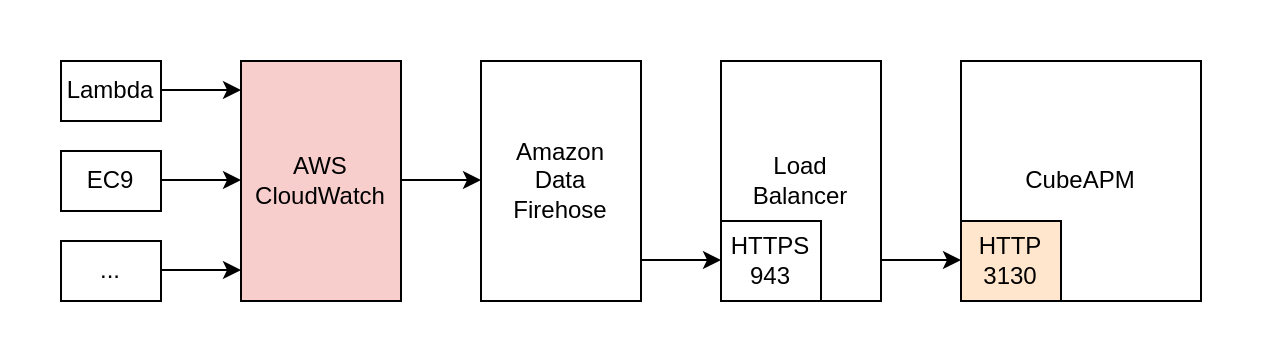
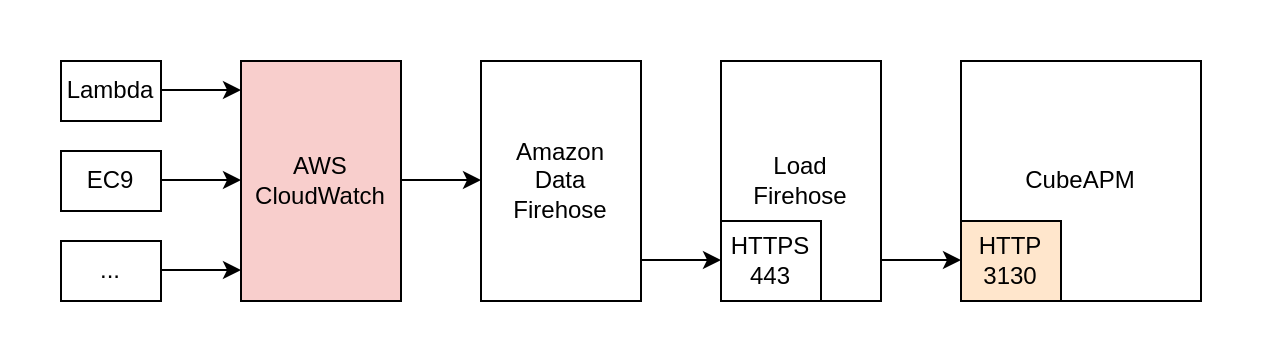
- <mxCell id="3" value="Load&lt;br&gt;Balancer" style="rounded=0;whiteSpace=wrap;html=1;" parent="1" vertex="1"><mxGeometry x="360" y="30" width="80" height="120" as="geometry" /></mxCell>
+ <mxCell id="3" value="Load&lt;br&gt;Firehose" style="rounded=0;whiteSpace=wrap;html=1;" parent="1" vertex="1"><mxGeometry x="360" y="30" width="80" height="120" as="geometry" /></mxCell>
- <mxCell id="5" value="HTTPS&lt;br&gt;943" style="rounded=0;whiteSpace=wrap;html=1;" parent="1" vertex="1"><mxGeometry x="360" y="110" width="50" height="40" as="geometry" /></mxCell>
+ <mxCell id="5" value="HTTPS&lt;br&gt;443" style="rounded=0;whiteSpace=wrap;html=1;" parent="1" vertex="1"><mxGeometry x="360" y="110" width="50" height="40" as="geometry" /></mxCell>
